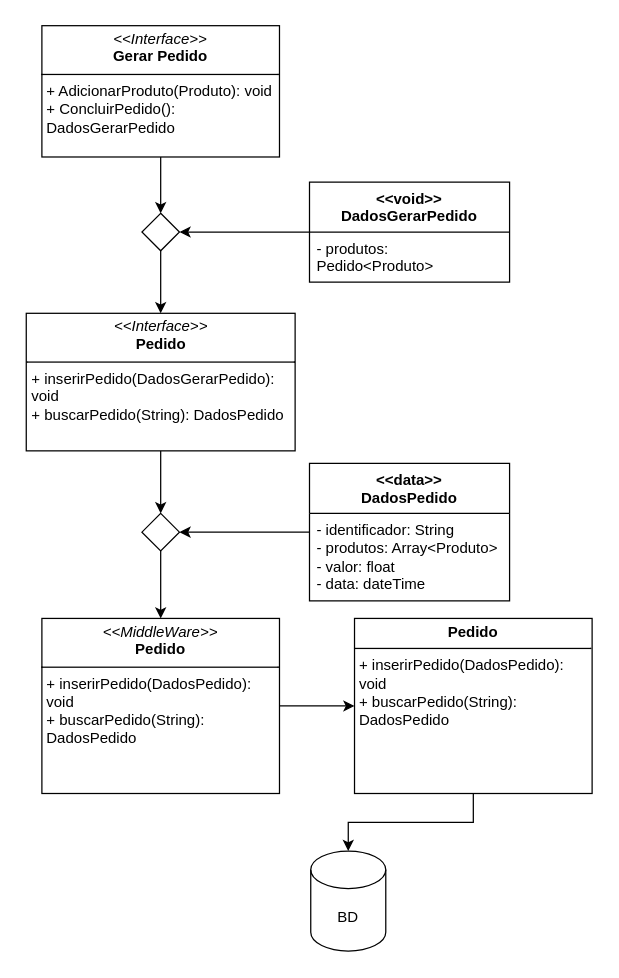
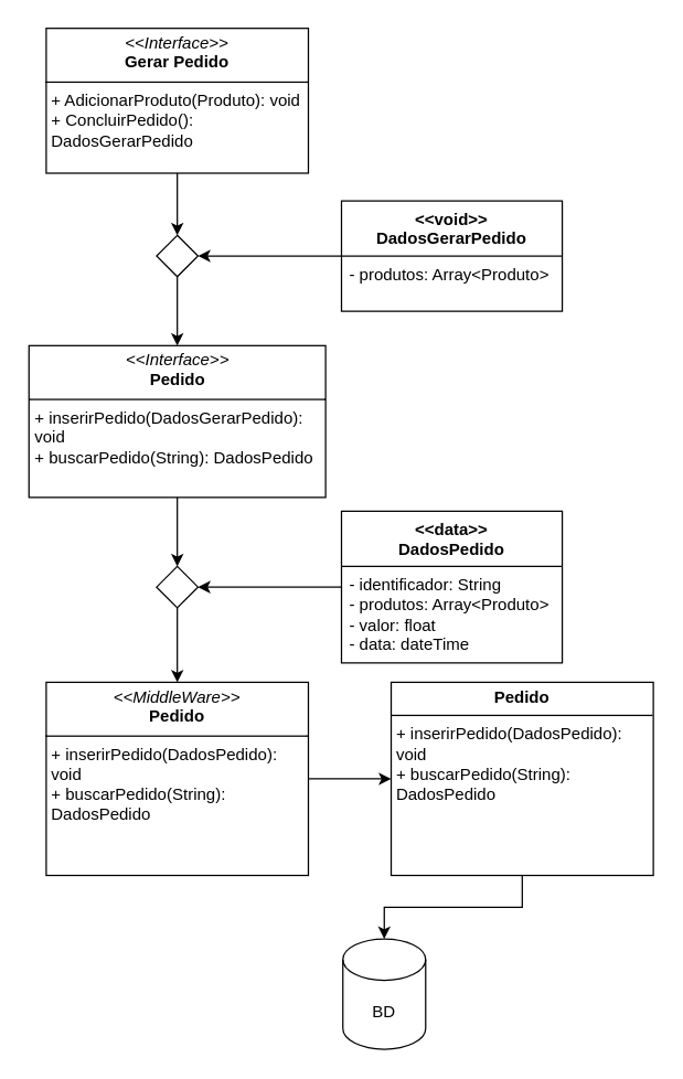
- <mxCell id="6" value="&lt;div&gt;- produtos: Pedido&amp;lt;Produto&amp;gt;&lt;span style=&quot;background-color: initial;&quot;&gt;&amp;nbsp;&lt;/span&gt;&lt;/div&gt;" style="text;strokeColor=none;fillColor=none;align=left;verticalAlign=top;spacingLeft=4;spacingRight=4;overflow=hidden;rotatable=0;points=[[0,0.5],[1,0.5]];portConstraint=eastwest;whiteSpace=wrap;html=1;" vertex="1" parent="5"><mxGeometry y="40" width="160" height="40" as="geometry" /></mxCell>
+ <mxCell id="6" value="&lt;div&gt;- produtos: Array&amp;lt;Produto&amp;gt;&lt;span style=&quot;background-color: initial;&quot;&gt;&amp;nbsp;&lt;/span&gt;&lt;/div&gt;" style="text;strokeColor=none;fillColor=none;align=left;verticalAlign=top;spacingLeft=4;spacingRight=4;overflow=hidden;rotatable=0;points=[[0,0.5],[1,0.5]];portConstraint=eastwest;whiteSpace=wrap;html=1;" vertex="1" parent="5"><mxGeometry y="40" width="160" height="40" as="geometry" /></mxCell>
